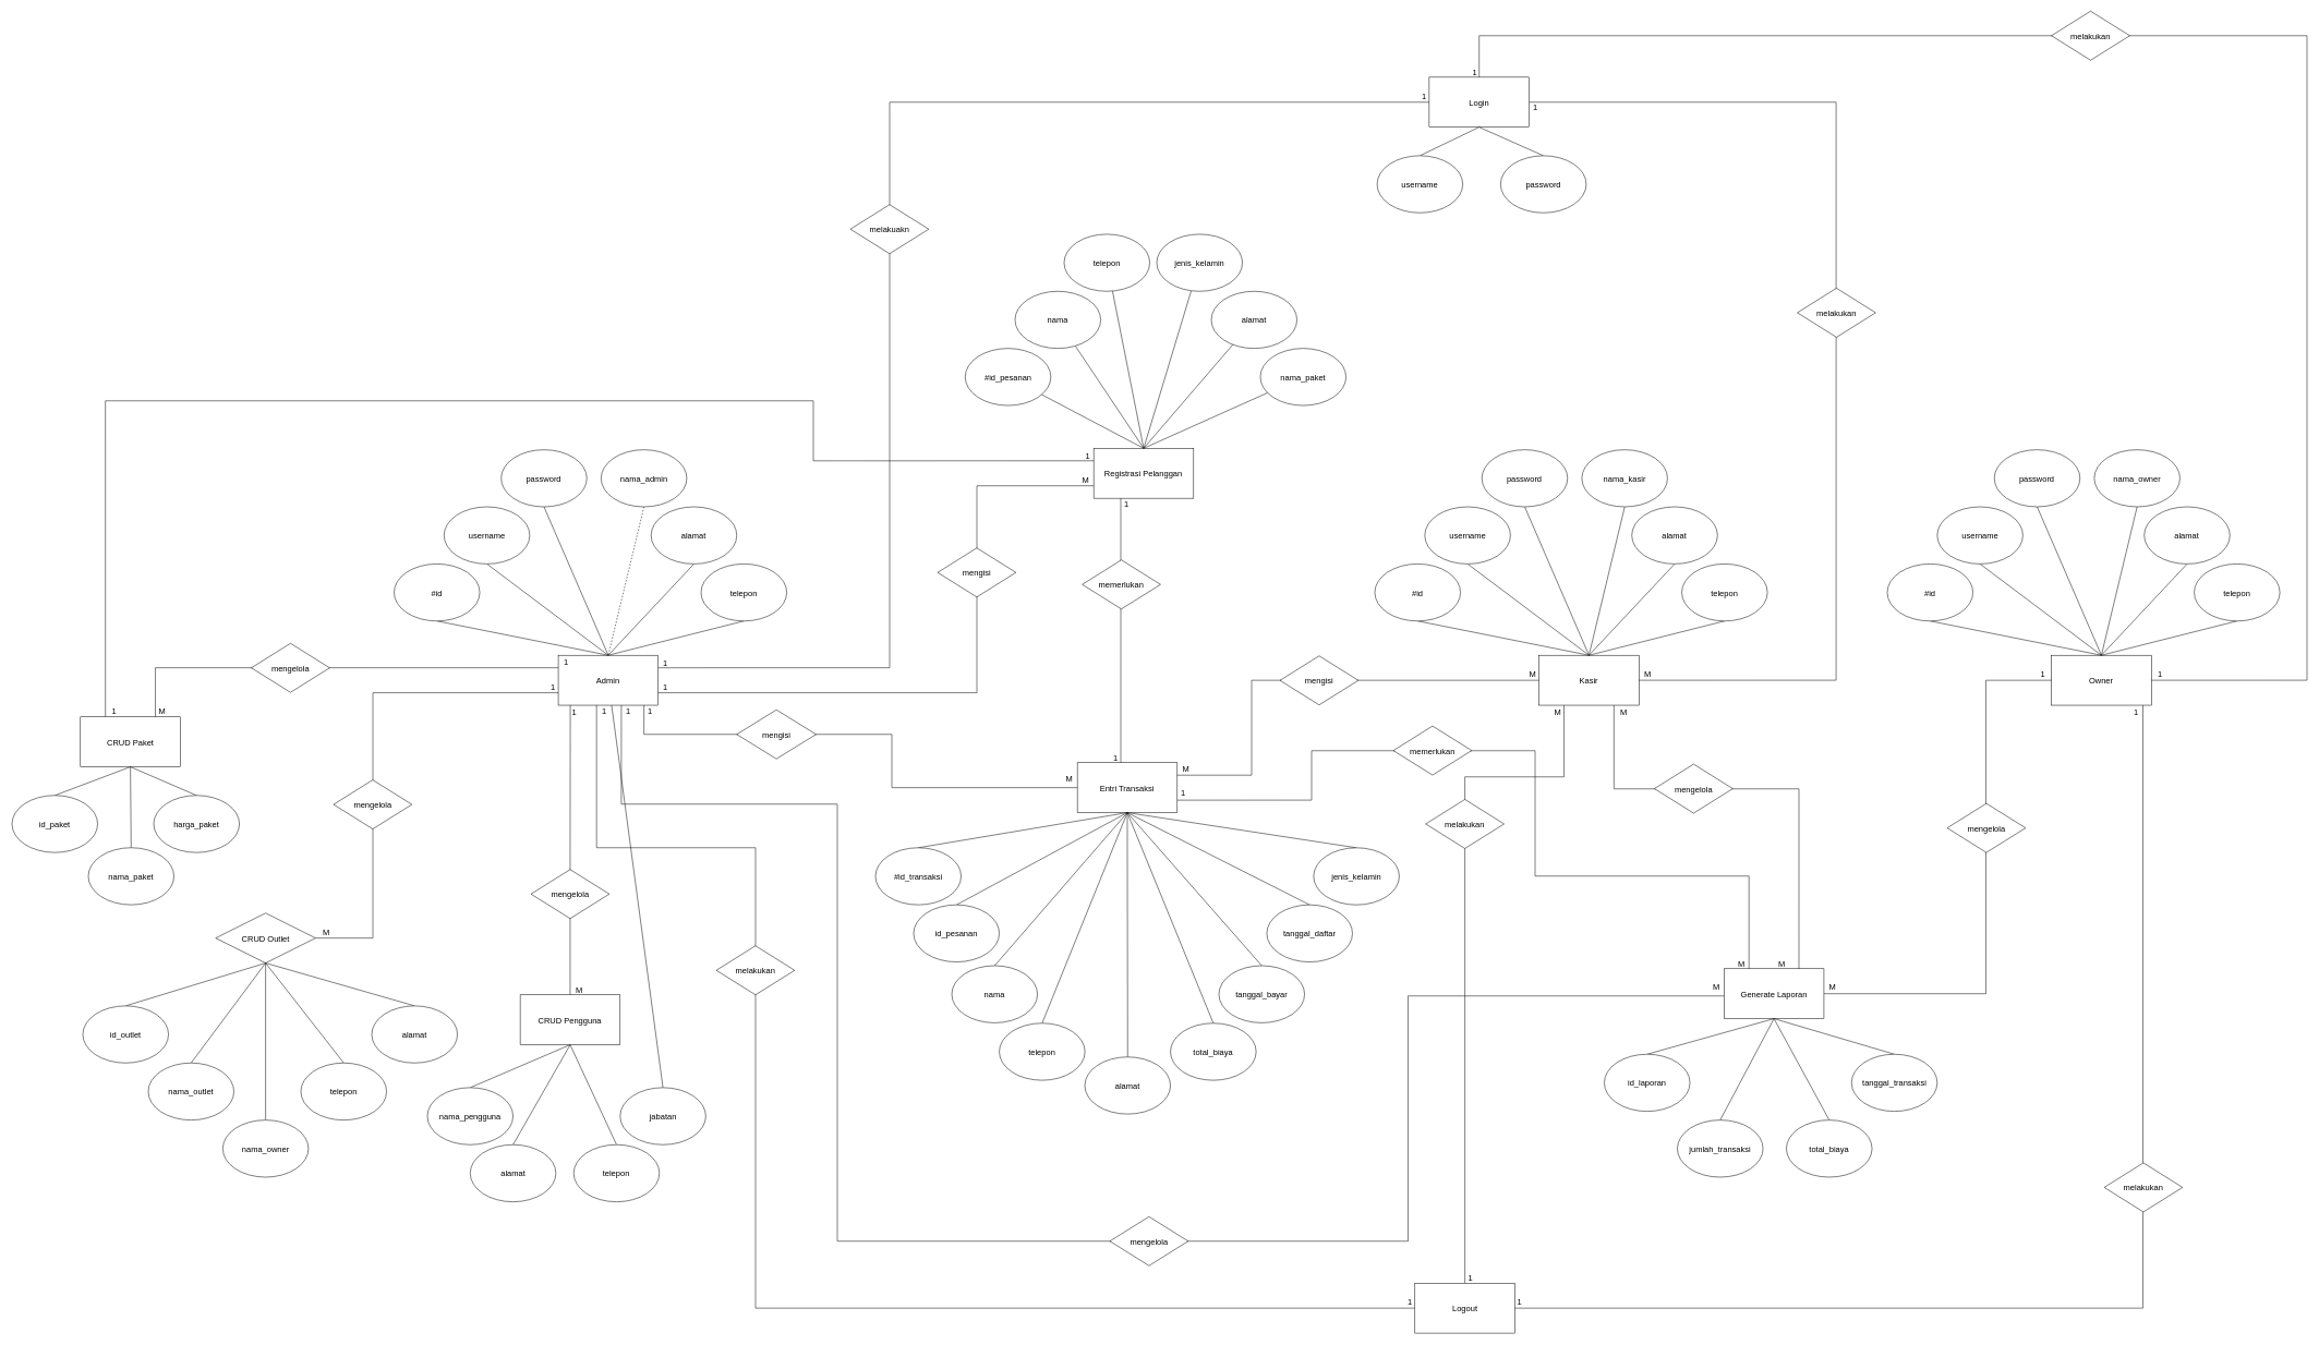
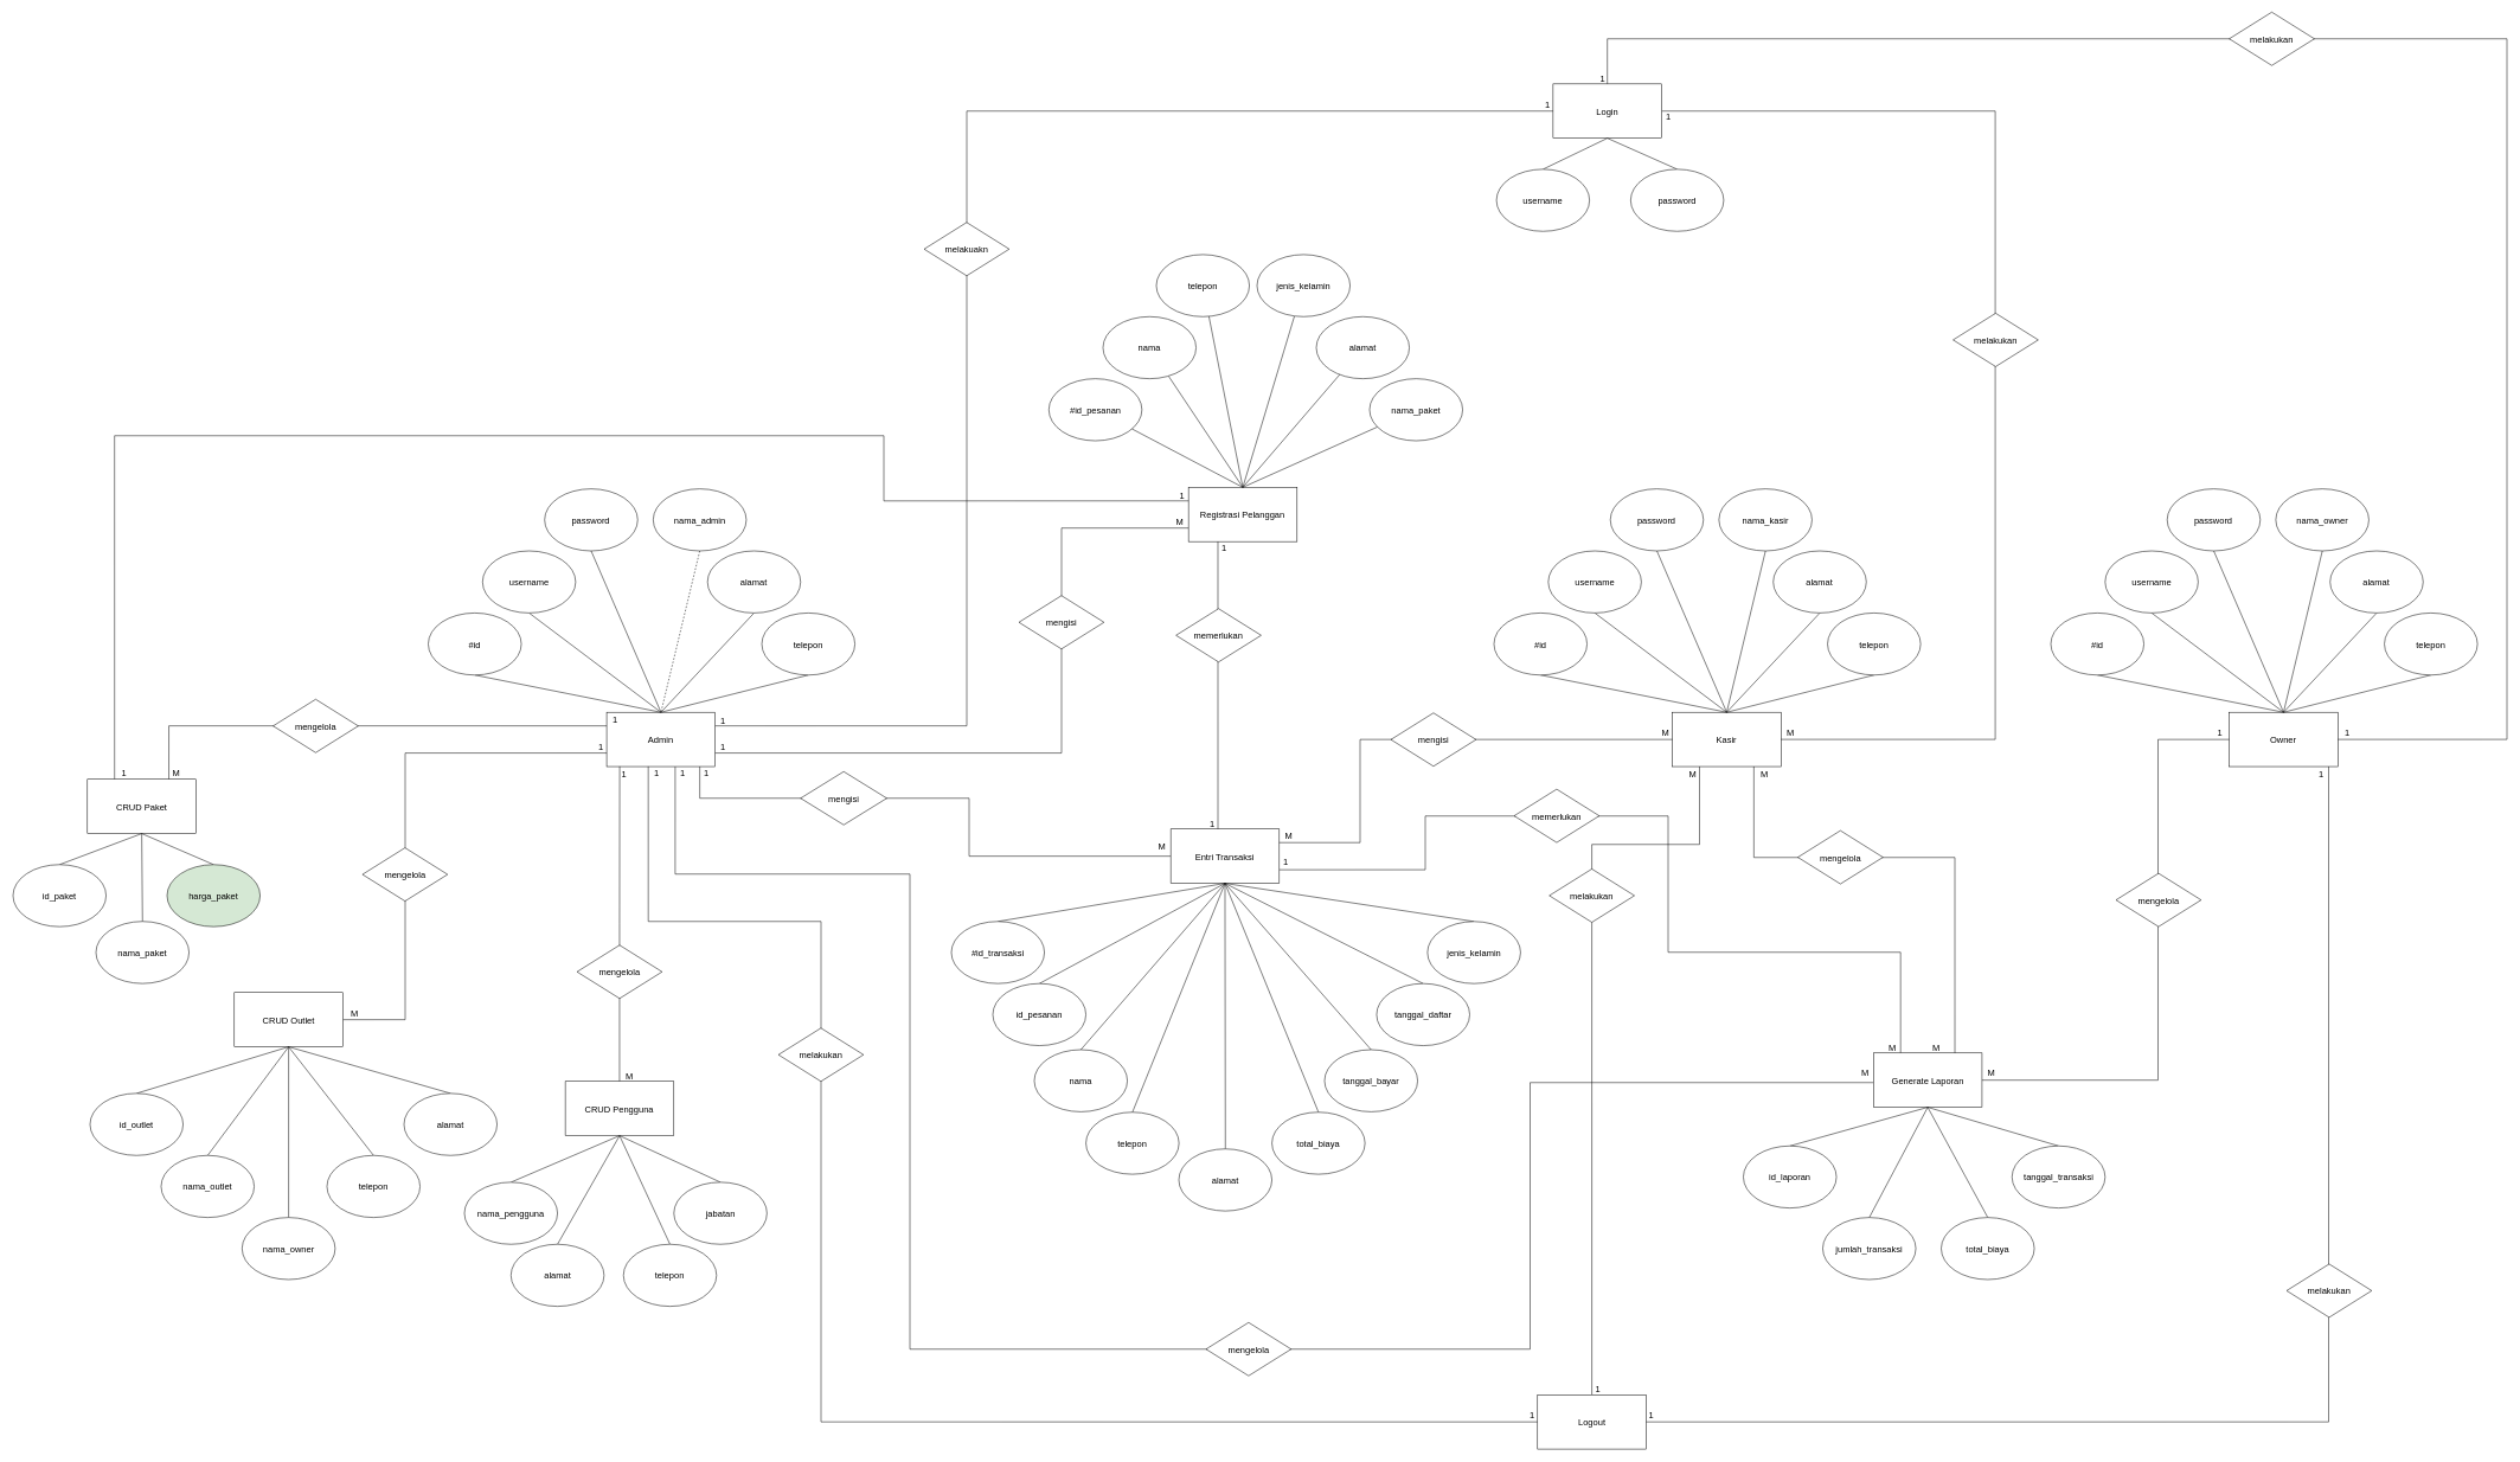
- <mxCell id="103" value="harga_paket" style="ellipse;whiteSpace=wrap;html=1;fontSize=15;" parent="1" vertex="1"><mxGeometry x="280.998" y="1459.05" width="157.143" height="104.762" as="geometry" /></mxCell>
+ <mxCell id="103" value="harga_paket" style="ellipse;whiteSpace=wrap;html=1;fontSize=15;fillColor=#d5e8d4;" parent="1" vertex="1"><mxGeometry x="280.998" y="1459.05" width="157.143" height="104.762" as="geometry" /></mxCell>
- <mxCell id="84" style="edgeStyle=none;rounded=0;orthogonalLoop=1;jettySize=auto;html=1;exitX=0.5;exitY=0;exitDx=0;exitDy=0;endArrow=none;endFill=0;fontSize=15;" parent="1" source="85" target="2" edge="1"><mxGeometry x="257" y="709.85" as="geometry"><mxPoint x="1097.289" y="1916.662" as="targetPoint" /></mxGeometry></mxCell>
+ <mxCell id="84" style="edgeStyle=none;rounded=0;orthogonalLoop=1;jettySize=auto;html=1;exitX=0.5;exitY=0;exitDx=0;exitDy=0;endArrow=none;endFill=0;entryX=0.5;entryY=1;entryDx=0;entryDy=0;fontSize=15;" parent="1" source="85" target="77" edge="1"><mxGeometry x="257" y="709.85" as="geometry"><mxPoint x="1097.289" y="1916.662" as="targetPoint" /></mxGeometry></mxCell>
- <mxCell id="87" value="CRUD Outlet" style="rhombus;whiteSpace=wrap;html=1;fontSize=15;" parent="1" vertex="1"><mxGeometry x="394.575" y="1675.003" width="183.333" height="91.667" as="geometry" /></mxCell>
+ <mxCell id="87" value="CRUD Outlet" style="rounded=0;whiteSpace=wrap;html=1;fontSize=15;" parent="1" vertex="1"><mxGeometry x="394.575" y="1675.003" width="183.333" height="91.667" as="geometry" /></mxCell>
